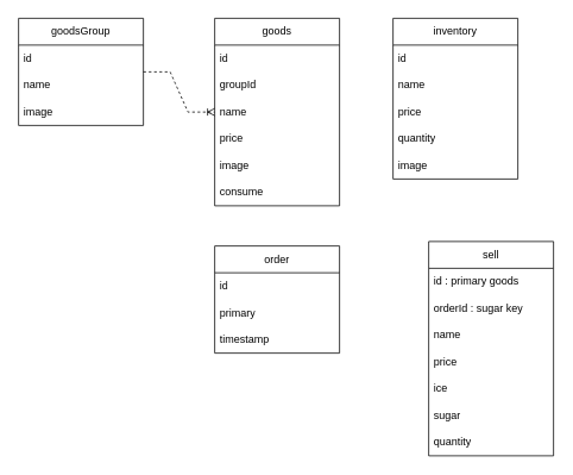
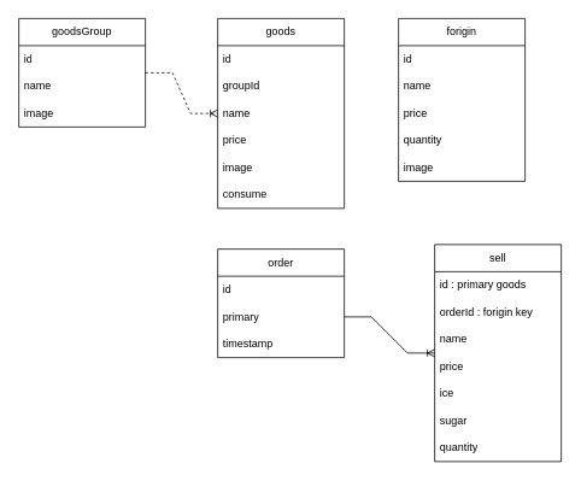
- <mxCell id="9" value="inventory" style="swimlane;fontStyle=0;childLayout=stackLayout;horizontal=1;startSize=30;horizontalStack=0;resizeParent=1;resizeParentMax=0;resizeLast=0;collapsible=1;marginBottom=0;whiteSpace=wrap;html=1;rounded=0;" parent="1" vertex="1"><mxGeometry x="440" y="20" width="140" height="180" as="geometry" /></mxCell>
+ <mxCell id="9" value="forigin" style="swimlane;fontStyle=0;childLayout=stackLayout;horizontal=1;startSize=30;horizontalStack=0;resizeParent=1;resizeParentMax=0;resizeLast=0;collapsible=1;marginBottom=0;whiteSpace=wrap;html=1;rounded=0;" parent="1" vertex="1"><mxGeometry x="440" y="20" width="140" height="180" as="geometry" /></mxCell>
- <mxCell id="21" value="orderId : sugar key" style="text;strokeColor=none;fillColor=none;align=left;verticalAlign=middle;spacingLeft=4;spacingRight=4;overflow=hidden;points=[[0,0.5],[1,0.5]];portConstraint=eastwest;rotatable=0;whiteSpace=wrap;html=1;rounded=0;" parent="19" vertex="1"><mxGeometry y="60" width="140" height="30" as="geometry" /></mxCell>
+ <mxCell id="21" value="orderId : forigin key" style="text;strokeColor=none;fillColor=none;align=left;verticalAlign=middle;spacingLeft=4;spacingRight=4;overflow=hidden;points=[[0,0.5],[1,0.5]];portConstraint=eastwest;rotatable=0;whiteSpace=wrap;html=1;rounded=0;" parent="19" vertex="1"><mxGeometry y="60" width="140" height="30" as="geometry" /></mxCell>
+ <mxCell id="27" value="" style="edgeStyle=entityRelationEdgeStyle;fontSize=12;html=1;endArrow=ERoneToMany;rounded=0;exitX=1;exitY=0.5;exitDx=0;exitDy=0;" parent="1" source="17" target="19" edge="1"><mxGeometry width="100" height="100" relative="1" as="geometry"><mxPoint x="420" y="310" as="sourcePoint" /><mxPoint x="520" y="210" as="targetPoint" /></mxGeometry></mxCell>
